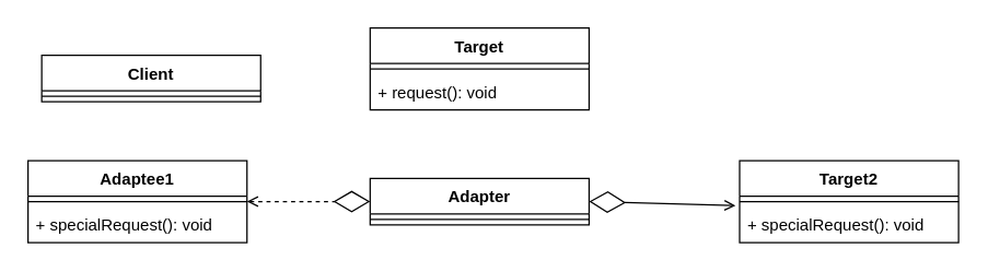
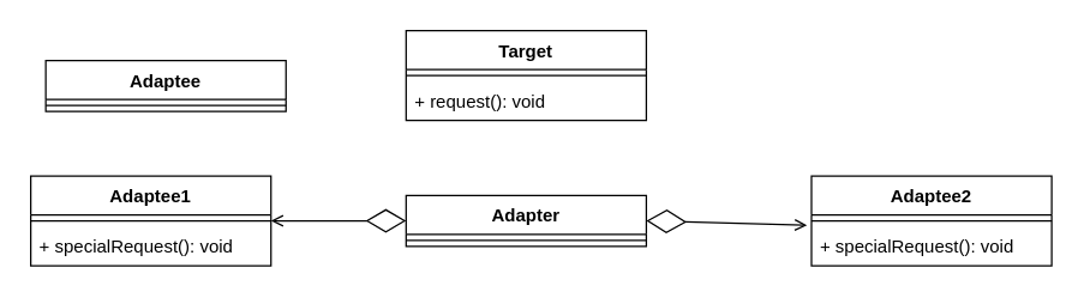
- <mxCell id="2" value="Client" style="swimlane;fontStyle=1;align=center;verticalAlign=top;childLayout=stackLayout;horizontal=1;startSize=26;horizontalStack=0;resizeParent=1;resizeParentMax=0;resizeLast=0;collapsible=1;marginBottom=0;whiteSpace=wrap;html=1;" vertex="1" parent="1"><mxGeometry x="30" y="40" width="160" height="34" as="geometry" /></mxCell>
+ <mxCell id="2" value="Adaptee" style="swimlane;fontStyle=1;align=center;verticalAlign=top;childLayout=stackLayout;horizontal=1;startSize=26;horizontalStack=0;resizeParent=1;resizeParentMax=0;resizeLast=0;collapsible=1;marginBottom=0;whiteSpace=wrap;html=1;" vertex="1" parent="1"><mxGeometry x="30" y="40" width="160" height="34" as="geometry" /></mxCell>
- <mxCell id="9" value="Target2" style="swimlane;fontStyle=1;align=center;verticalAlign=top;childLayout=stackLayout;horizontal=1;startSize=26;horizontalStack=0;resizeParent=1;resizeParentMax=0;resizeLast=0;collapsible=1;marginBottom=0;whiteSpace=wrap;html=1;" vertex="1" parent="1"><mxGeometry x="540" y="117" width="160" height="60" as="geometry" /></mxCell>
+ <mxCell id="9" value="Adaptee2" style="swimlane;fontStyle=1;align=center;verticalAlign=top;childLayout=stackLayout;horizontal=1;startSize=26;horizontalStack=0;resizeParent=1;resizeParentMax=0;resizeLast=0;collapsible=1;marginBottom=0;whiteSpace=wrap;html=1;" vertex="1" parent="1"><mxGeometry x="540" y="117" width="160" height="60" as="geometry" /></mxCell>
- <mxCell id="16" value="" style="endArrow=diamondThin;endFill=0;endSize=24;html=1;rounded=0;startArrow=open;startFill=0;exitX=1;exitY=0.5;exitDx=0;exitDy=0;entryX=0;entryY=0.5;entryDx=0;entryDy=0;dashed=1;" edge="1" parent="1" source="13" target="7"><mxGeometry width="160" relative="1" as="geometry"><mxPoint x="240" y="160" as="sourcePoint" /><mxPoint x="400" y="160" as="targetPoint" /></mxGeometry></mxCell>
+ <mxCell id="16" value="" style="endArrow=diamondThin;endFill=0;endSize=24;html=1;rounded=0;startArrow=open;startFill=0;exitX=1;exitY=0.5;exitDx=0;exitDy=0;entryX=0;entryY=0.5;entryDx=0;entryDy=0;" edge="1" parent="1" source="13" target="7"><mxGeometry width="160" relative="1" as="geometry"><mxPoint x="240" y="160" as="sourcePoint" /><mxPoint x="400" y="160" as="targetPoint" /></mxGeometry></mxCell>
